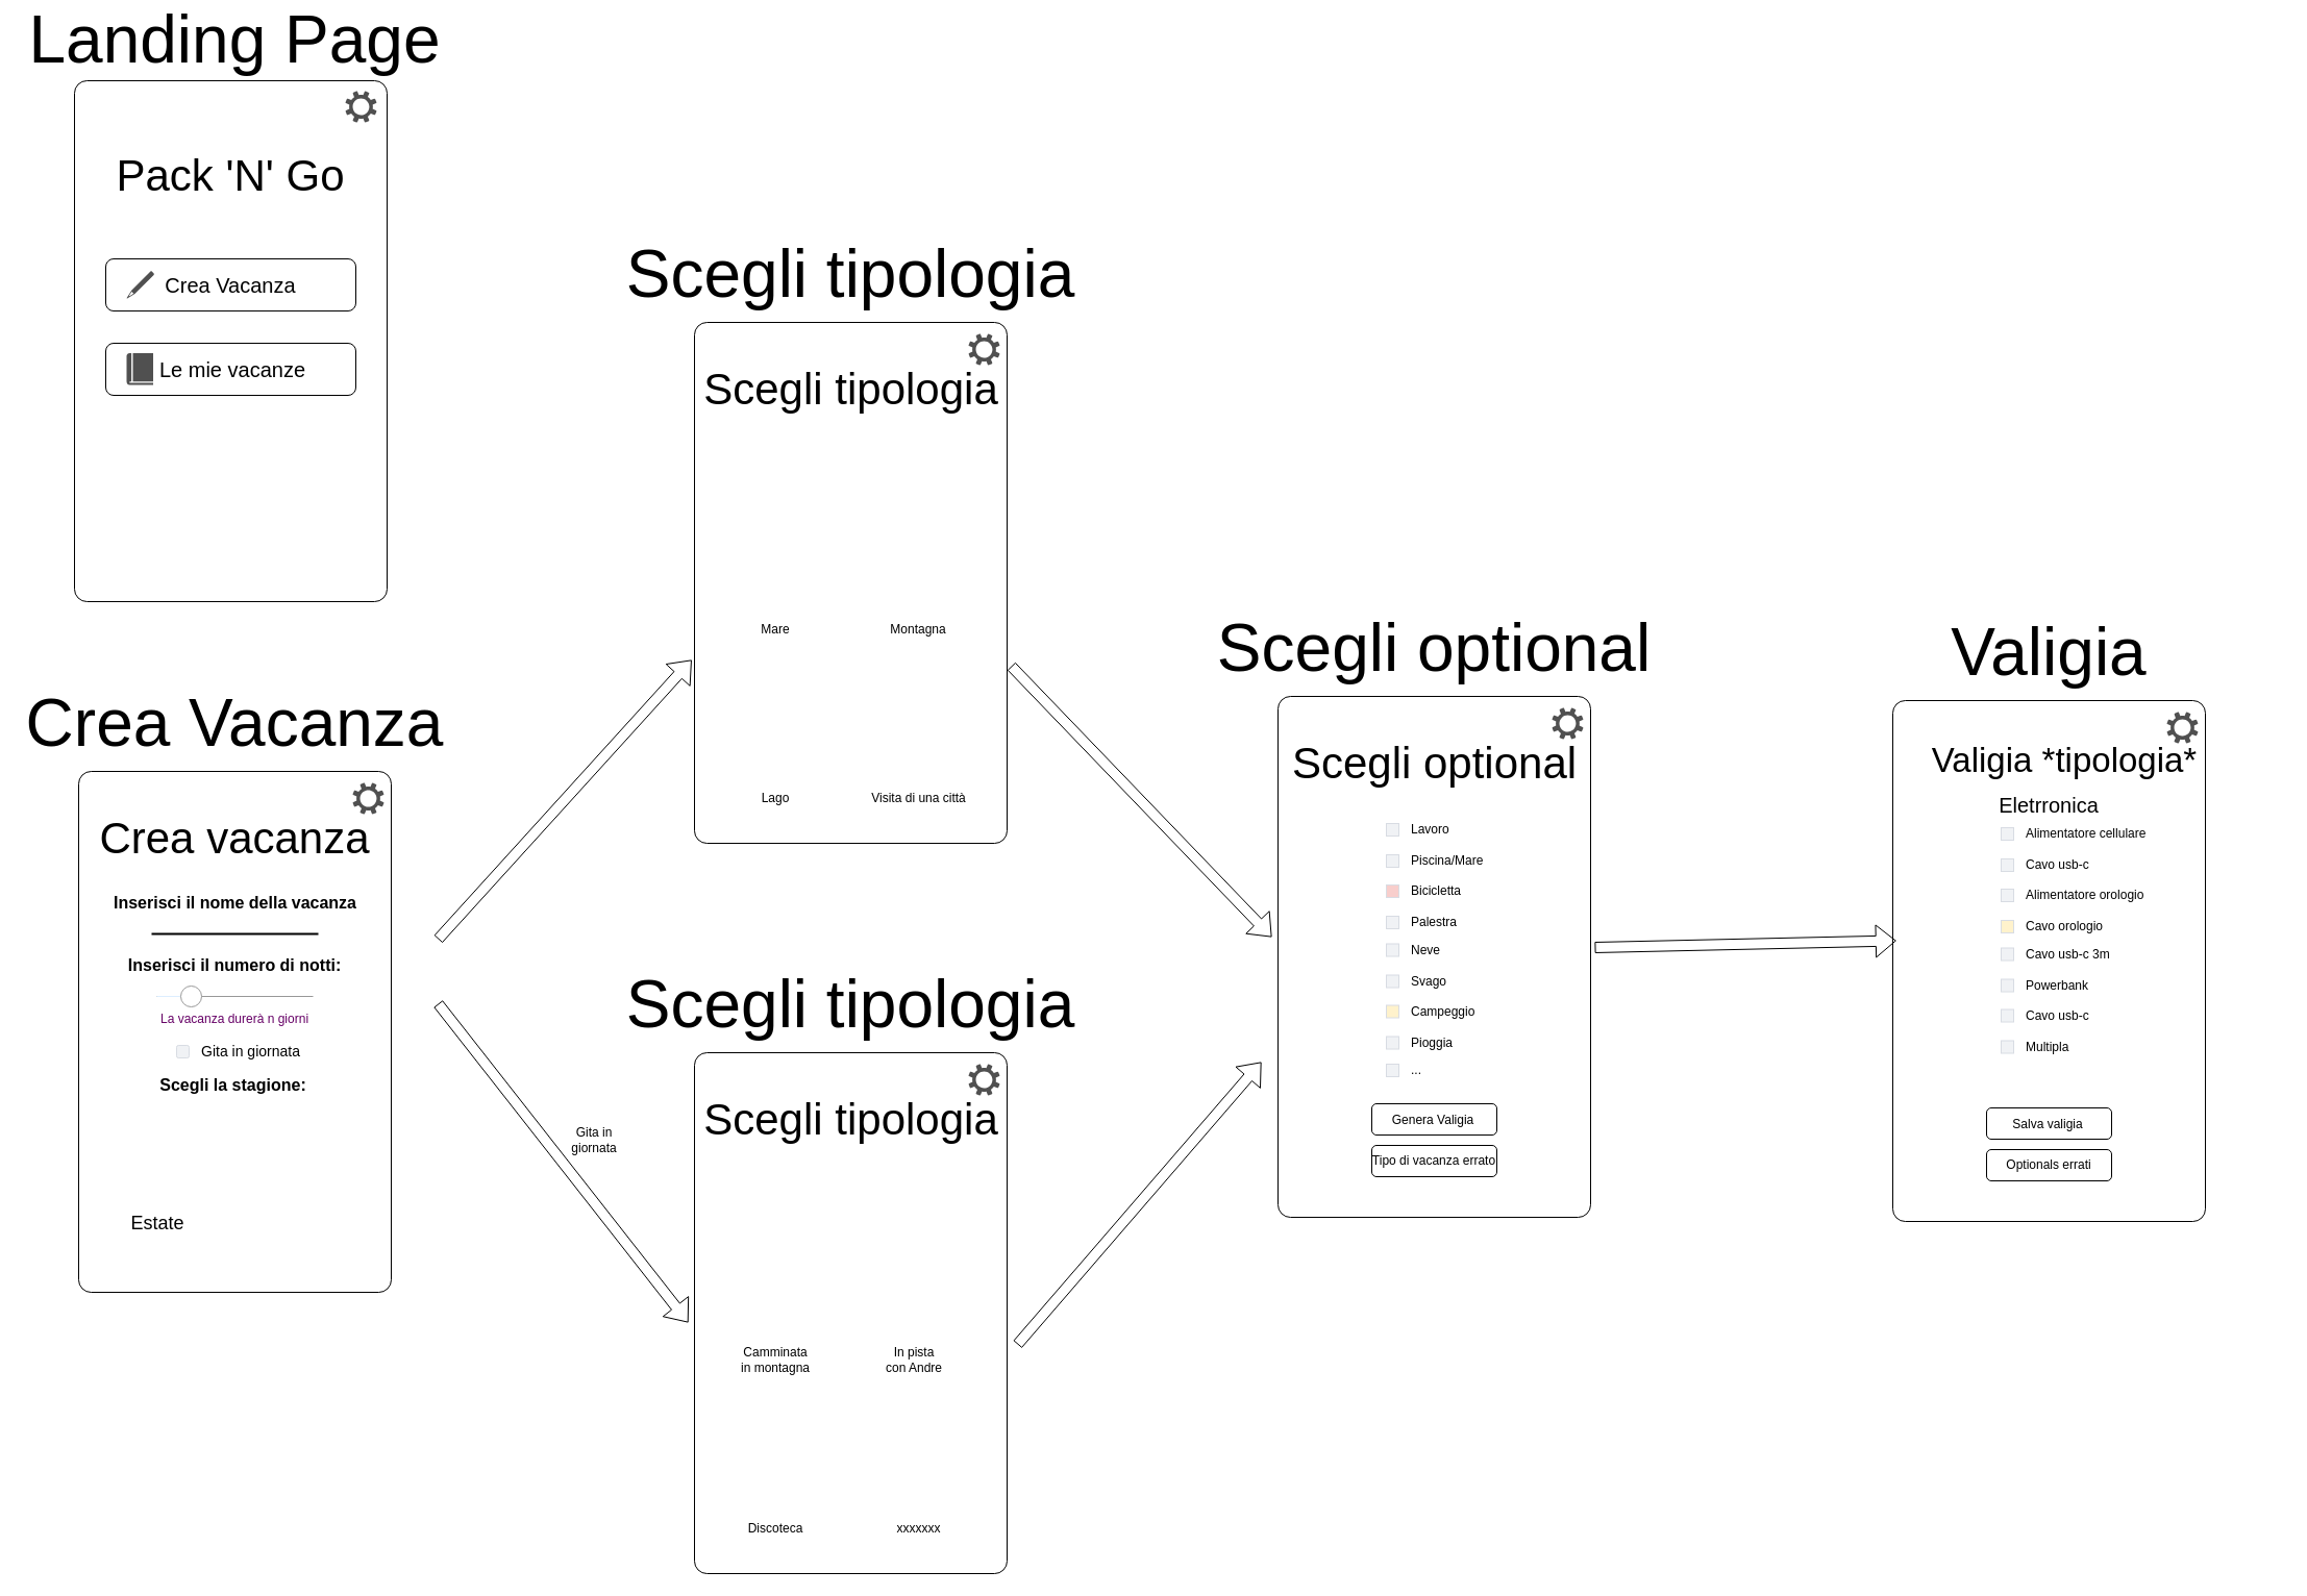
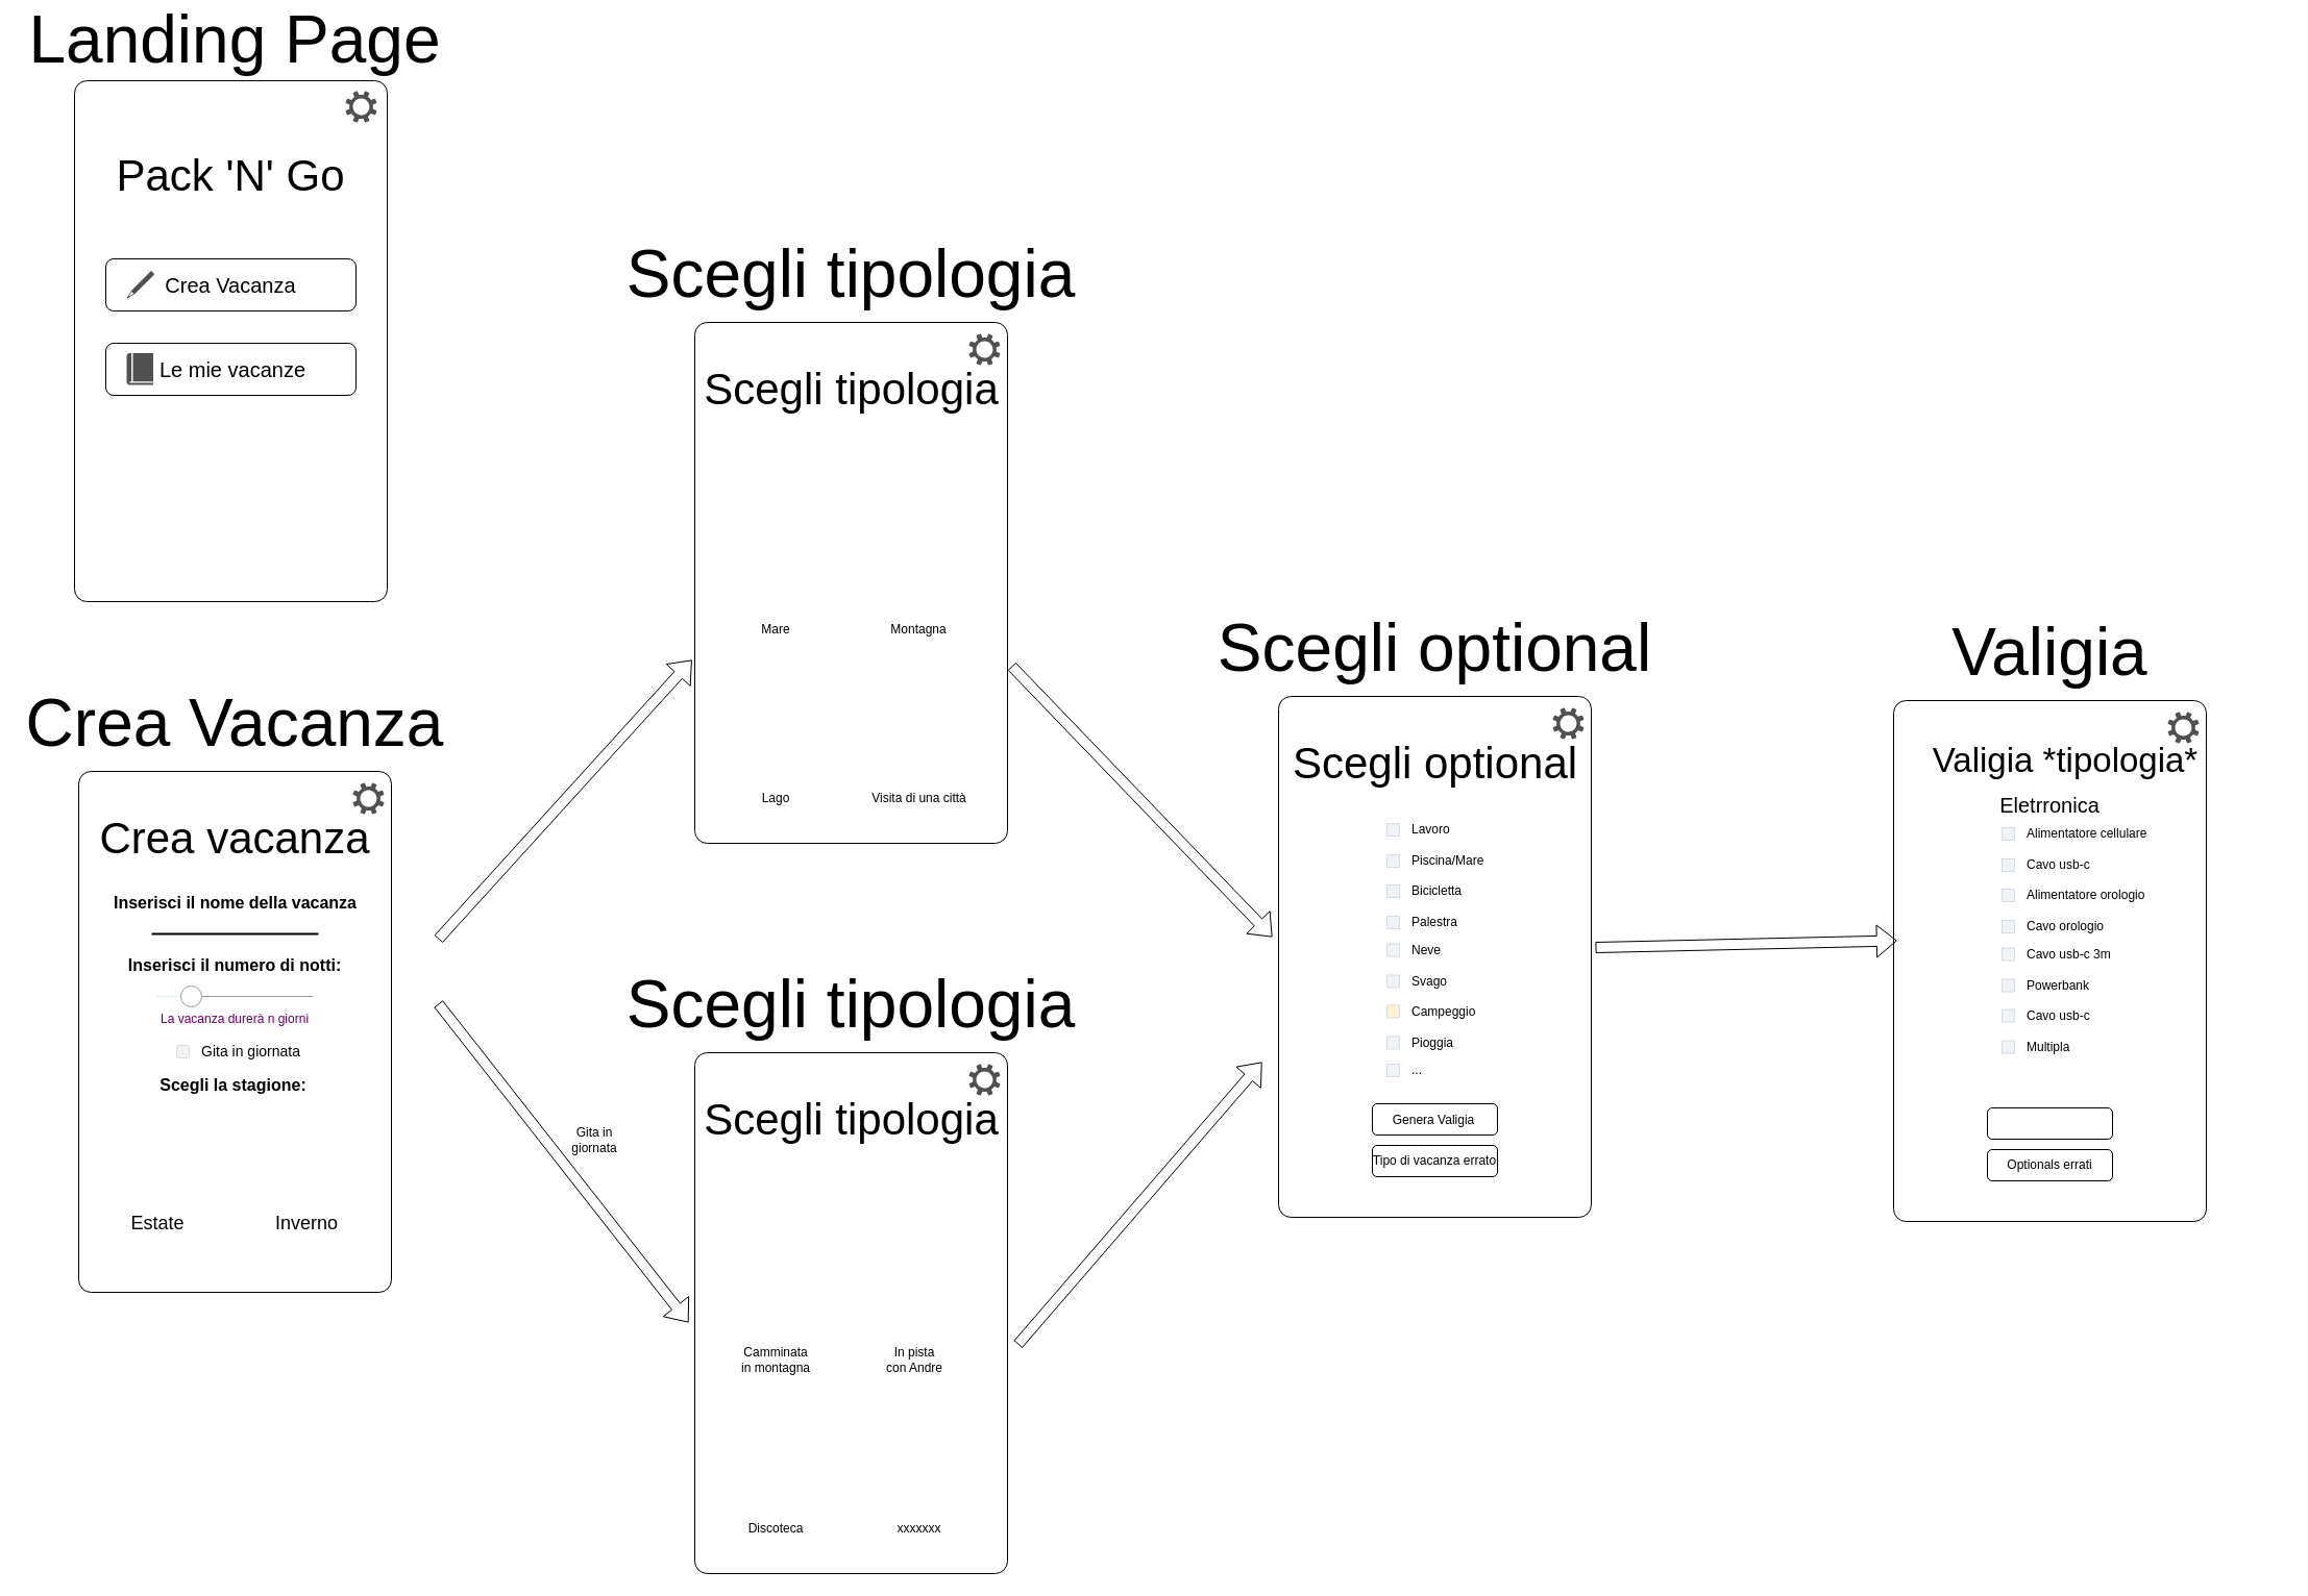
- <mxCell id="62" value="Bicicletta" style="rounded=1;fillColor=#f8cecc;strokeColor=#D8DCE3;align=left;verticalAlign=middle;fontStyle=0;fontSize=12;labelPosition=right;verticalLabelPosition=middle;spacingLeft=10;html=1;shadow=0;dashed=0;arcSize=0;" vertex="1" parent="1"><mxGeometry x="1330" y="846" width="12" height="12" as="geometry" /></mxCell>
+ <mxCell id="62" value="Bicicletta" style="rounded=1;fillColor=#F0F2F5;strokeColor=#D8DCE3;align=left;verticalAlign=middle;fontStyle=0;fontSize=12;labelPosition=right;verticalLabelPosition=middle;spacingLeft=10;html=1;shadow=0;dashed=0;arcSize=0;" vertex="1" parent="1"><mxGeometry x="1330" y="846" width="12" height="12" as="geometry" /></mxCell>
- <mxCell id="80" value="Cavo orologio" style="rounded=1;fillColor=#fff2cc;strokeColor=#D8DCE3;align=left;verticalAlign=middle;fontStyle=0;fontSize=12;labelPosition=right;verticalLabelPosition=middle;spacingLeft=10;html=1;shadow=0;dashed=0;arcSize=0;" vertex="1" parent="1"><mxGeometry x="1920" y="880" width="12" height="12" as="geometry" /></mxCell>
+ <mxCell id="80" value="Cavo orologio" style="rounded=1;fillColor=#F0F2F5;strokeColor=#D8DCE3;align=left;verticalAlign=middle;fontStyle=0;fontSize=12;labelPosition=right;verticalLabelPosition=middle;spacingLeft=10;html=1;shadow=0;dashed=0;arcSize=0;" vertex="1" parent="1"><mxGeometry x="1920" y="880" width="12" height="12" as="geometry" /></mxCell>
- <mxCell id="86" value="Salva valigia" style="text;html=1;align=center;verticalAlign=middle;whiteSpace=wrap;rounded=0;" vertex="1" parent="1"><mxGeometry x="1920" y="1061" width="90" height="30" as="geometry" /></mxCell>
+ <mxCell id="31" value="Inverno" style="text;html=1;align=center;verticalAlign=middle;whiteSpace=wrap;rounded=0;fontSize=18;" vertex="1" parent="1"><mxGeometry x="263.75" y="1156" width="60" height="30" as="geometry" /></mxCell>
